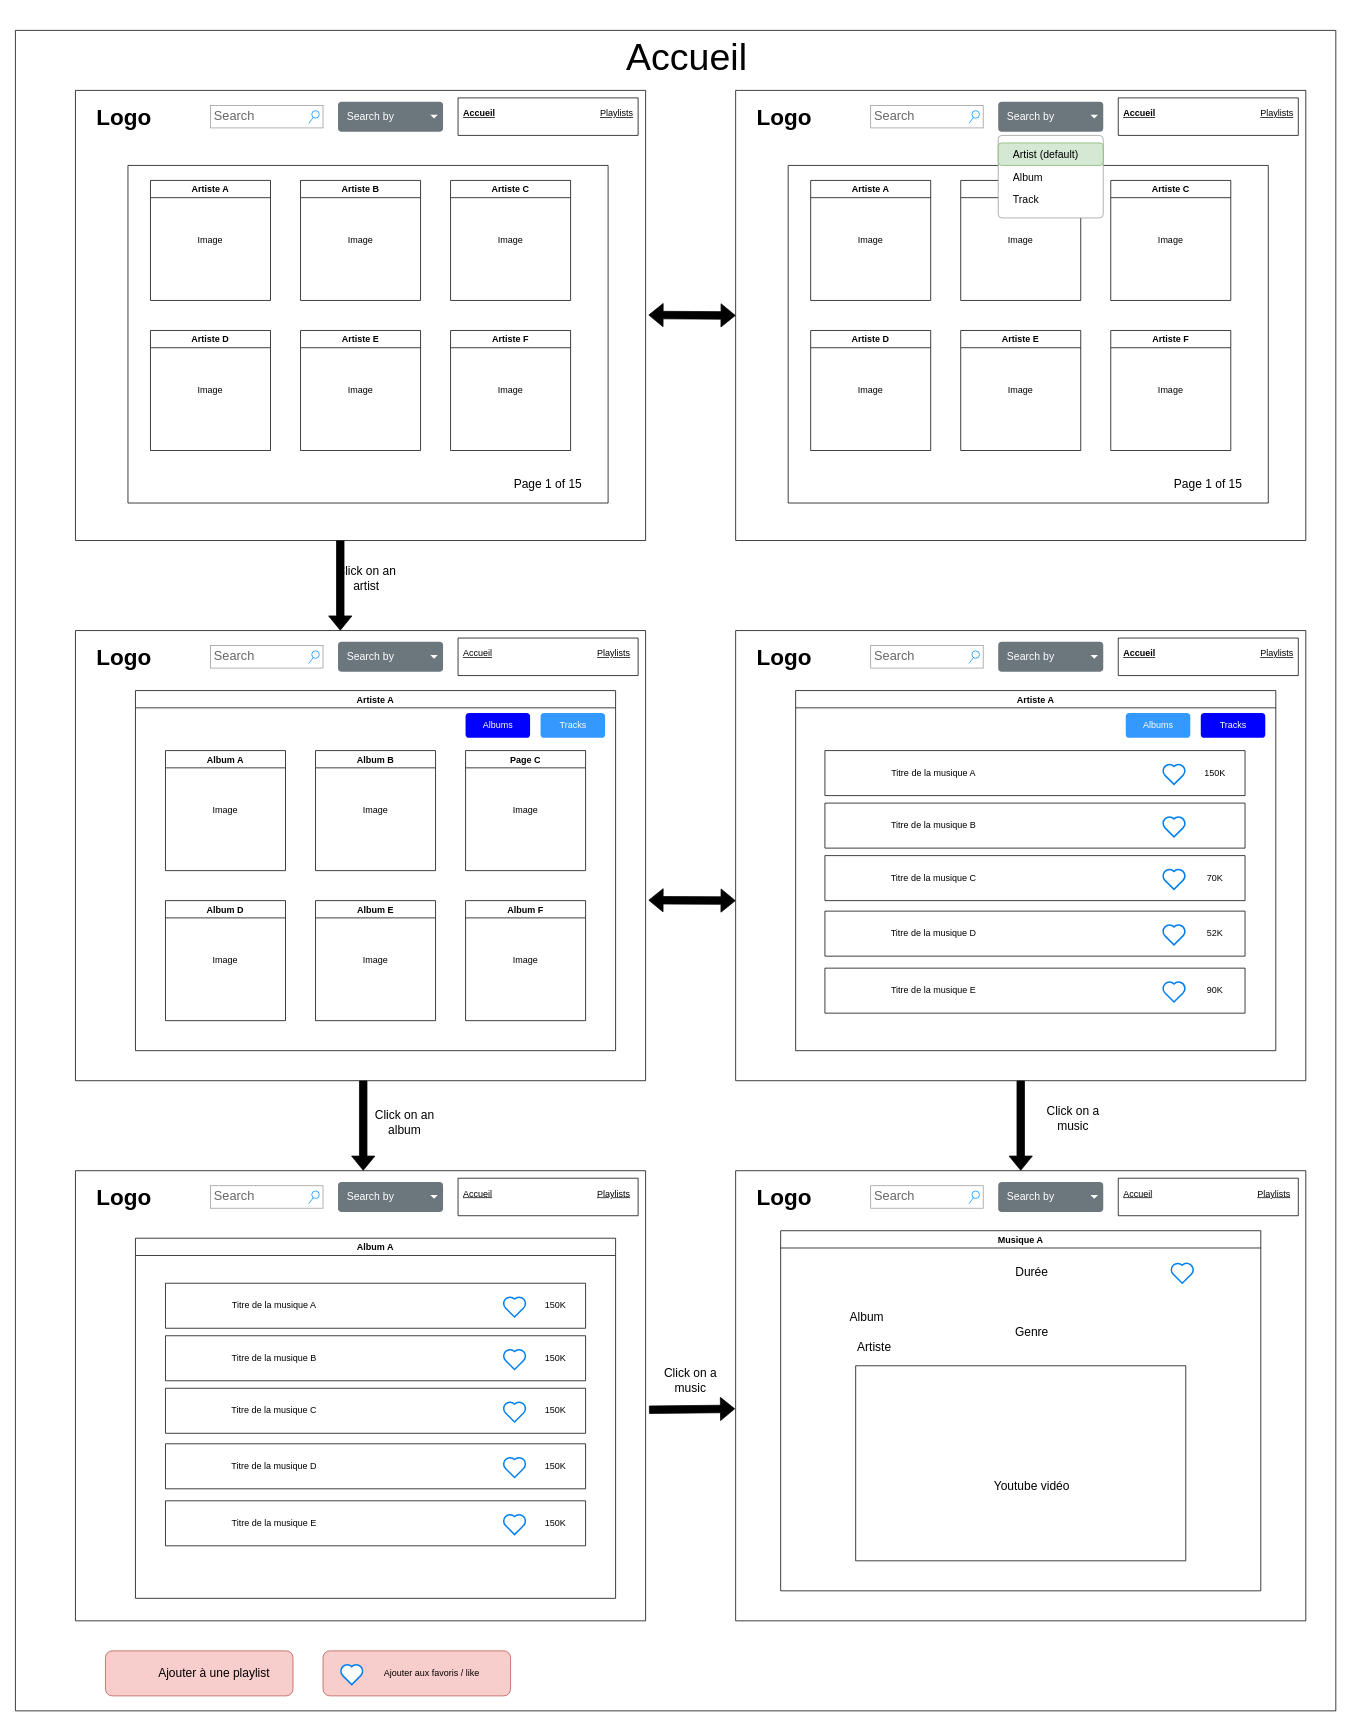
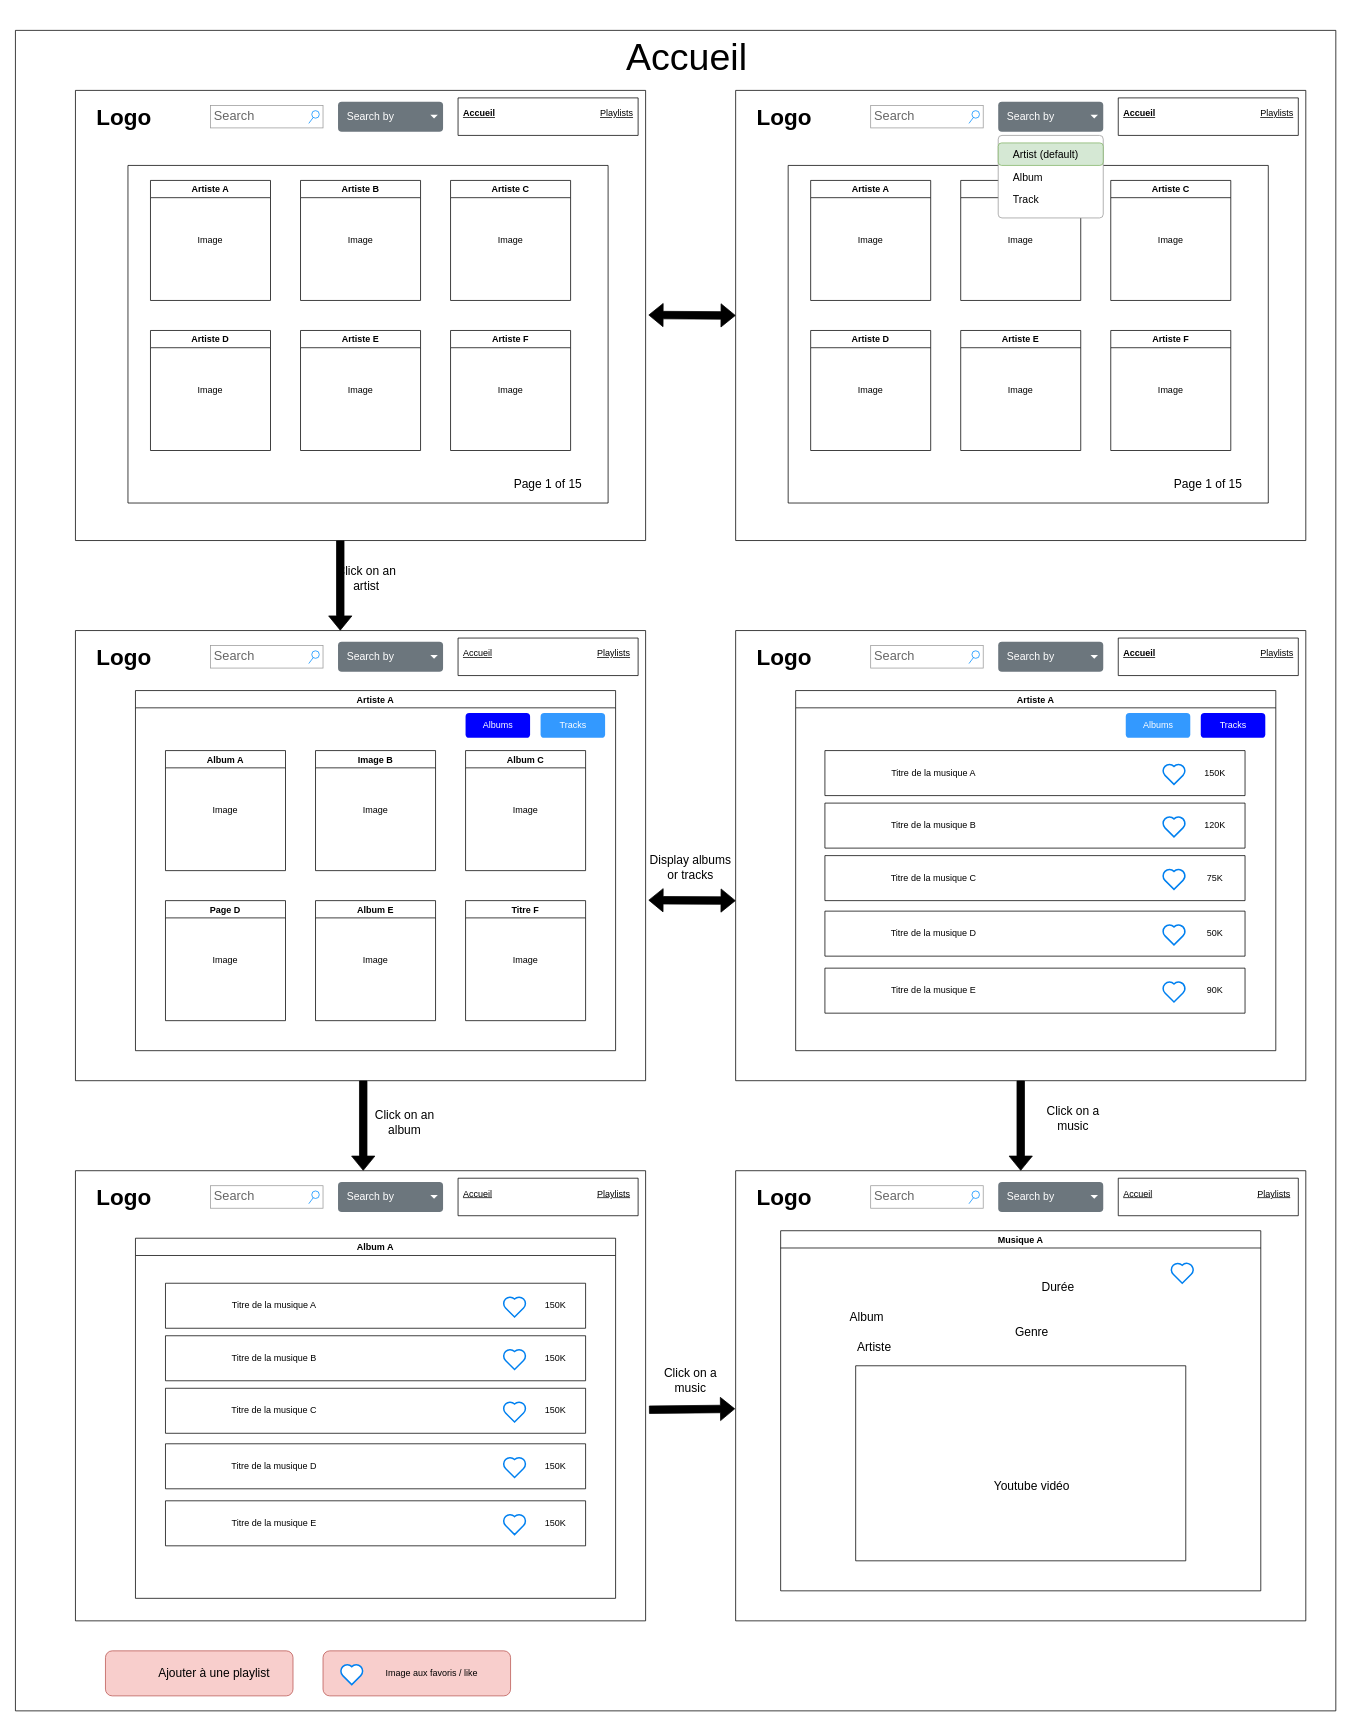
- <mxCell id="29" value="Album B" style="swimlane;fontSize=12;" vertex="1" parent="26"><mxGeometry x="240" y="80" width="160" height="160" as="geometry" /></mxCell>
+ <mxCell id="29" value="Image B" style="swimlane;fontSize=12;" vertex="1" parent="26"><mxGeometry x="240" y="80" width="160" height="160" as="geometry" /></mxCell>
- <mxCell id="31" value="Page C" style="swimlane;fontSize=12;" vertex="1" parent="26"><mxGeometry x="440" y="80" width="160" height="160" as="geometry" /></mxCell>
+ <mxCell id="31" value="Album C" style="swimlane;fontSize=12;" vertex="1" parent="26"><mxGeometry x="440" y="80" width="160" height="160" as="geometry" /></mxCell>
+ <mxCell id="145" value="120K" style="text;html=1;strokeColor=none;fillColor=none;align=center;verticalAlign=middle;whiteSpace=wrap;rounded=0;fontSize=12;" vertex="1" parent="141"><mxGeometry x="490" y="15.0" width="60" height="30" as="geometry" /></mxCell>
+ <mxCell id="163" value="Display albums or tracks" style="text;html=1;strokeColor=none;fillColor=none;align=center;verticalAlign=middle;whiteSpace=wrap;rounded=0;fontSize=16;fontColor=#000000;" vertex="1" parent="1"><mxGeometry x="860" y="1140" width="120" height="30" as="geometry" /></mxCell>
- <mxCell id="150" value="70K" style="text;html=1;strokeColor=none;fillColor=none;align=center;verticalAlign=middle;whiteSpace=wrap;rounded=0;fontSize=12;" vertex="1" parent="146"><mxGeometry x="490" y="15.0" width="60" height="30" as="geometry" /></mxCell>
+ <mxCell id="150" value="75K" style="text;html=1;strokeColor=none;fillColor=none;align=center;verticalAlign=middle;whiteSpace=wrap;rounded=0;fontSize=12;" vertex="1" parent="146"><mxGeometry x="490" y="15.0" width="60" height="30" as="geometry" /></mxCell>
- <mxCell id="33" value="Album D" style="swimlane;fontSize=12;" vertex="1" parent="26"><mxGeometry x="40" y="280" width="160" height="160" as="geometry" /></mxCell>
+ <mxCell id="33" value="Page D" style="swimlane;fontSize=12;" vertex="1" parent="26"><mxGeometry x="40" y="280" width="160" height="160" as="geometry" /></mxCell>
- <mxCell id="37" value="Album F" style="swimlane;fontSize=12;" vertex="1" parent="26"><mxGeometry x="440" y="280" width="160" height="160" as="geometry" /></mxCell>
+ <mxCell id="37" value="Titre F" style="swimlane;fontSize=12;" vertex="1" parent="26"><mxGeometry x="440" y="280" width="160" height="160" as="geometry" /></mxCell>
- <mxCell id="155" value="52K" style="text;html=1;strokeColor=none;fillColor=none;align=center;verticalAlign=middle;whiteSpace=wrap;rounded=0;fontSize=12;" vertex="1" parent="151"><mxGeometry x="490" y="15.0" width="60" height="30" as="geometry" /></mxCell>
+ <mxCell id="155" value="50K" style="text;html=1;strokeColor=none;fillColor=none;align=center;verticalAlign=middle;whiteSpace=wrap;rounded=0;fontSize=12;" vertex="1" parent="151"><mxGeometry x="490" y="15.0" width="60" height="30" as="geometry" /></mxCell>
- <mxCell id="89" value="Durée" style="text;html=1;strokeColor=none;fillColor=none;align=center;verticalAlign=middle;whiteSpace=wrap;rounded=0;fontSize=16;" vertex="1" parent="86"><mxGeometry x="260" y="40" width="150" height="30" as="geometry" /></mxCell>
+ <mxCell id="89" value="Durée" style="text;html=1;strokeColor=none;fillColor=none;align=center;verticalAlign=middle;whiteSpace=wrap;rounded=0;fontSize=16;" vertex="1" parent="86"><mxGeometry x="295" y="60" width="150" height="30" as="geometry" /></mxCell>
- <mxCell id="82" value="Ajouter aux favoris / like" style="text;html=1;strokeColor=none;fillColor=none;align=center;verticalAlign=middle;whiteSpace=wrap;rounded=0;fontSize=12;" vertex="1" parent="1"><mxGeometry x="470" y="2215" width="210" height="30" as="geometry" /></mxCell>
+ <mxCell id="82" value="Image aux favoris / like" style="text;html=1;strokeColor=none;fillColor=none;align=center;verticalAlign=middle;whiteSpace=wrap;rounded=0;fontSize=12;" vertex="1" parent="1"><mxGeometry x="470" y="2215" width="210" height="30" as="geometry" /></mxCell>
